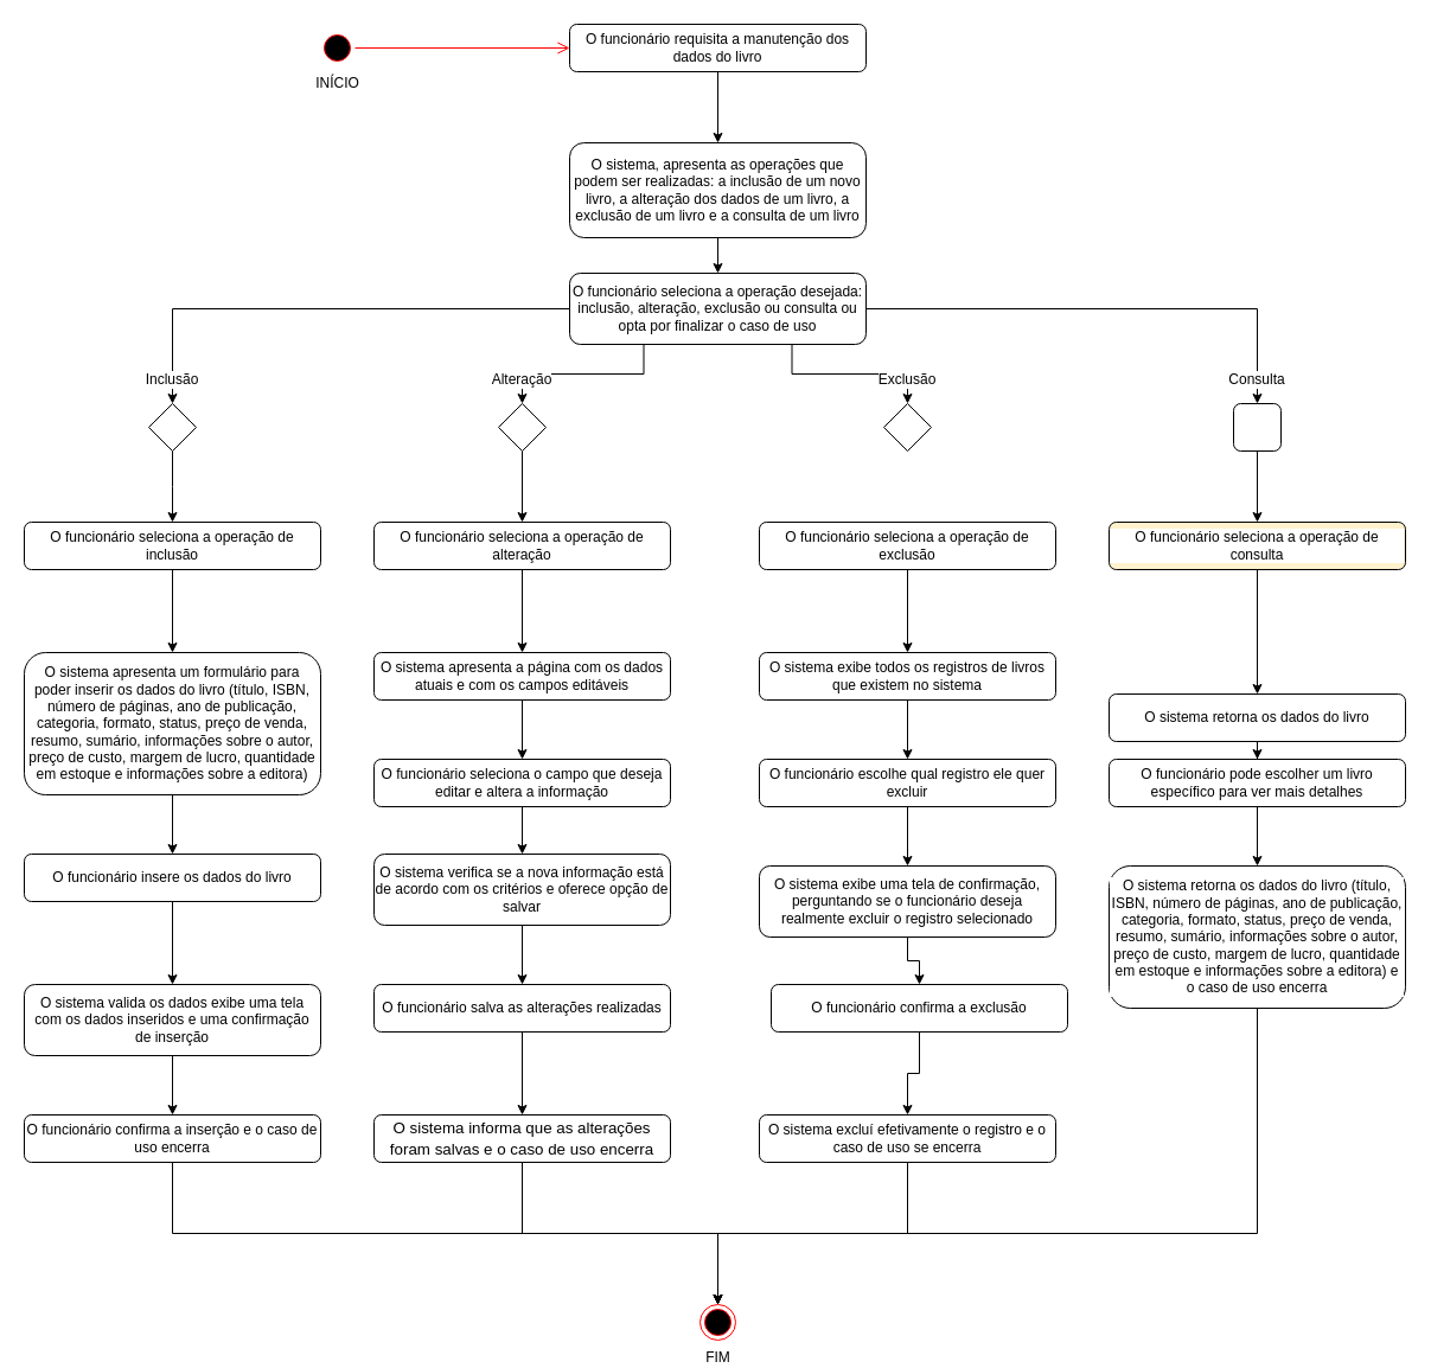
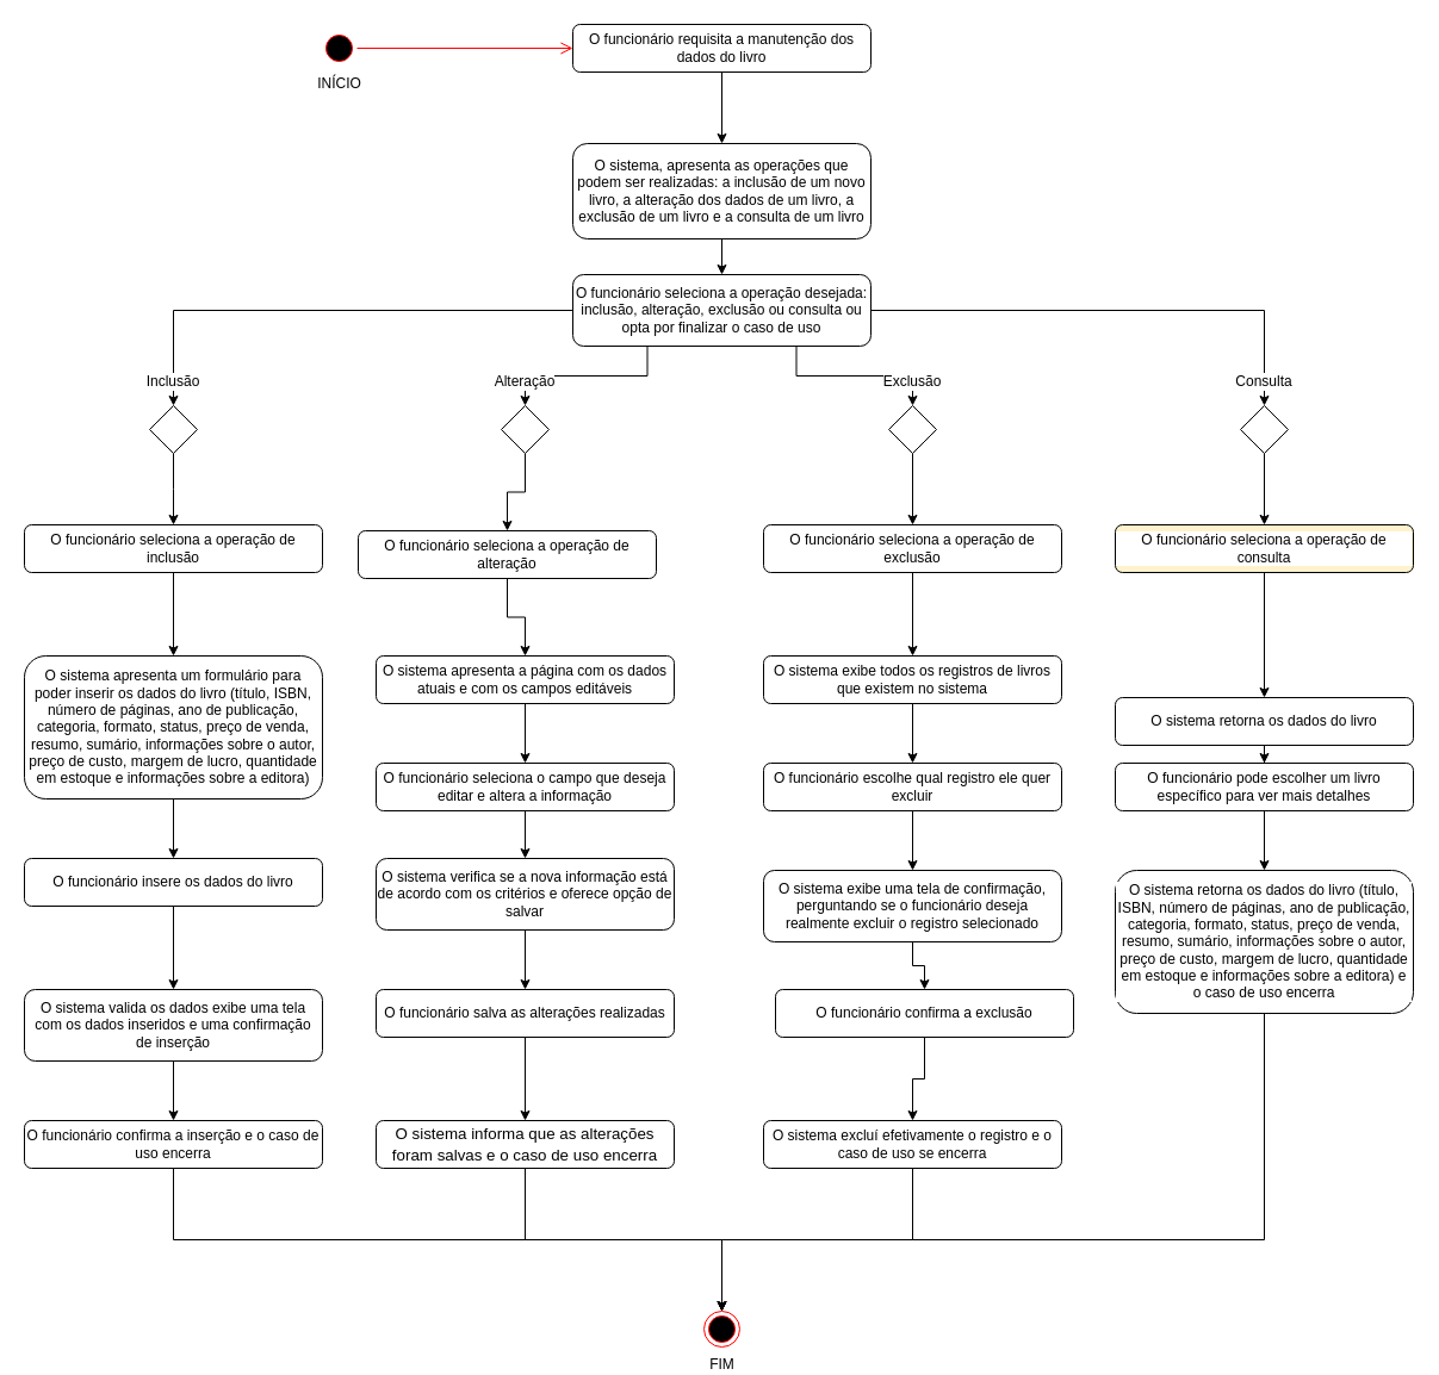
- <mxCell id="55" value="Consulta" style="whiteSpace=wrap;html=1;labelPosition=center;verticalLabelPosition=top;align=center;verticalAlign=middle;labelBackgroundColor=default;rounded=1;" vertex="1" parent="1"><mxGeometry x="1040" y="340" width="40" height="40" as="geometry" /></mxCell>
+ <mxCell id="55" value="Consulta" style="rhombus;whiteSpace=wrap;html=1;labelPosition=center;verticalLabelPosition=top;align=center;verticalAlign=middle;labelBackgroundColor=default;" vertex="1" parent="1"><mxGeometry x="1040" y="340" width="40" height="40" as="geometry" /></mxCell>
+ <mxCell id="40" value="" style="edgeStyle=orthogonalEdgeStyle;rounded=0;orthogonalLoop=1;jettySize=auto;html=1;verticalAlign=middle;align=center;" edge="1" parent="1" source="41" target="43"><mxGeometry relative="1" as="geometry" /></mxCell>
- <mxCell id="29" value="O funcionário seleciona a operação de alteração" style="rounded=1;whiteSpace=wrap;html=1;verticalAlign=middle;align=center;" vertex="1" parent="1"><mxGeometry x="315" y="440" width="250" height="40" as="geometry" /></mxCell>
+ <mxCell id="29" value="O funcionário seleciona a operação de alteração" style="rounded=1;whiteSpace=wrap;html=1;verticalAlign=middle;align=center;" vertex="1" parent="1"><mxGeometry x="300" y="445" width="250" height="40" as="geometry" /></mxCell>
